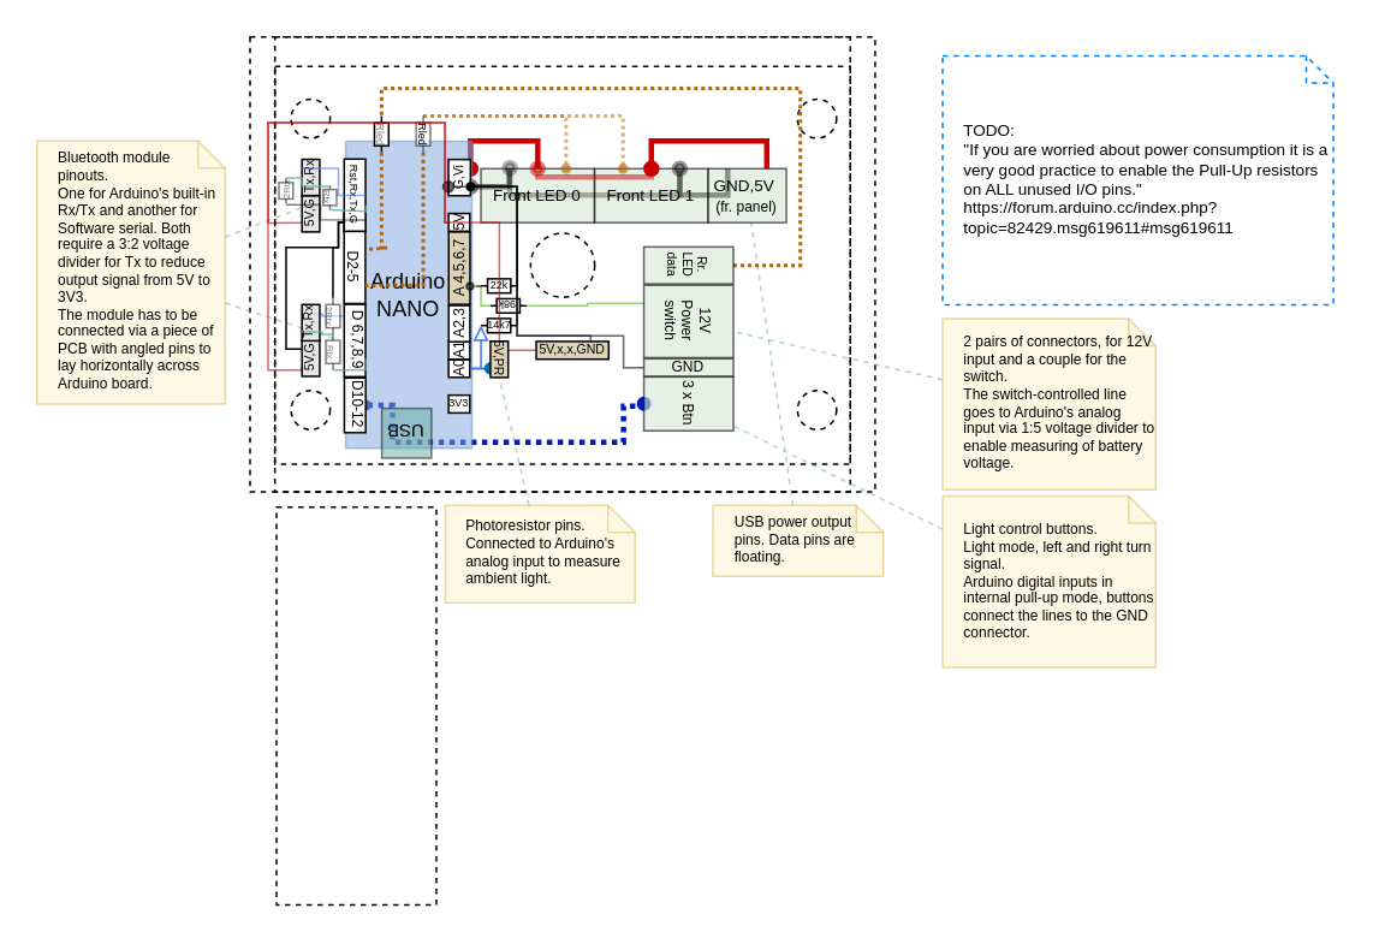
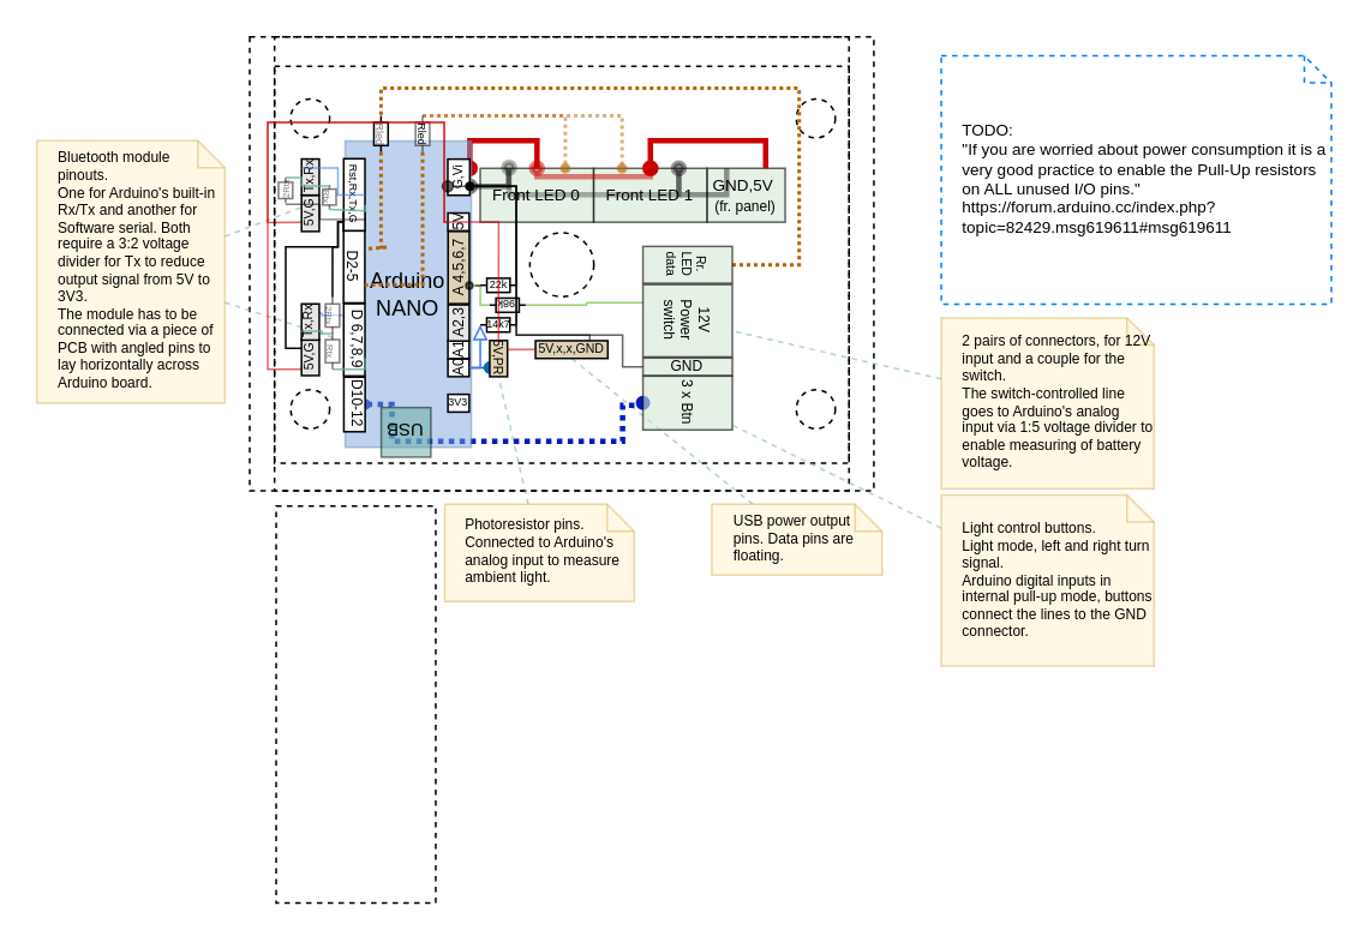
- <mxCell id="59" value="&lt;div style=&quot;font-size: 8px&quot;&gt;A2,3&lt;/div&gt;" style="rounded=0;whiteSpace=wrap;html=1;rotation=270;fontSize=8;" vertex="1" parent="25"><mxGeometry x="244.06" y="172.87" width="20.079" height="11.81" as="geometry" /></mxCell>
+ <mxCell id="59" value="&lt;div style=&quot;font-size: 8px&quot;&gt;A2,3&lt;/div&gt;" style="rounded=0;whiteSpace=wrap;html=1;rotation=270;fontSize=8;fillColor=#e6e6e6;" vertex="1" parent="25"><mxGeometry x="244.06" y="172.87" width="20.079" height="11.81" as="geometry" /></mxCell>
- <mxCell id="18" value="" style="edgeStyle=none;endArrow=none;dashed=1;html=1;strokeColor=#67AB9F;fontSize=5;opacity=50;" edge="1" parent="12" source="17" target="28"><mxGeometry x="1" relative="1" as="geometry"><mxPoint x="196.401" y="197.406" as="targetPoint" /><mxPoint x="134.163" y="169.475" as="sourcePoint" /></mxGeometry></mxCell>
+ <mxCell id="18" value="" style="edgeStyle=none;endArrow=none;dashed=1;html=1;strokeColor=#67AB9F;fontSize=5;opacity=50;entryX=0.5;entryY=0;entryDx=0;entryDy=0;" edge="1" parent="12" source="17" target="91"><mxGeometry x="1" relative="1" as="geometry"><mxPoint x="196.401" y="197.406" as="targetPoint" /><mxPoint x="134.163" y="169.475" as="sourcePoint" /></mxGeometry></mxCell>
